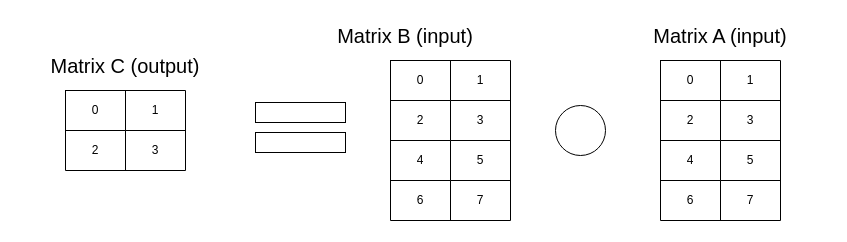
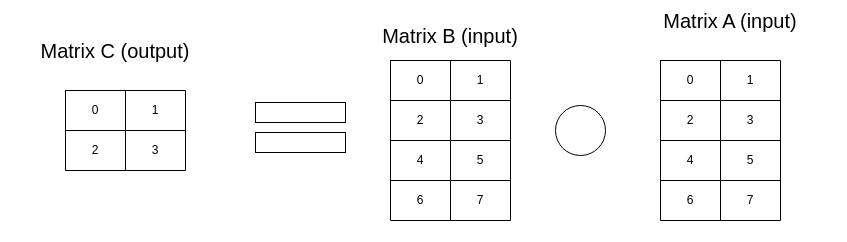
- <mxCell id="17" value="&lt;font style=&quot;font-size: 20px;&quot;&gt;Matrix B (input)&lt;br&gt;&lt;/font&gt;" style="text;html=1;strokeColor=none;fillColor=none;align=center;verticalAlign=middle;whiteSpace=wrap;rounded=0;" parent="1" vertex="1"><mxGeometry x="300" y="20" width="210" height="30" as="geometry" /></mxCell>
+ <mxCell id="17" value="&lt;font style=&quot;font-size: 20px;&quot;&gt;Matrix B (input)&lt;br&gt;&lt;/font&gt;" style="text;html=1;strokeColor=none;fillColor=none;align=center;verticalAlign=middle;whiteSpace=wrap;rounded=0;" parent="1" vertex="1"><mxGeometry x="345" y="20" width="210" height="30" as="geometry" /></mxCell>
- <mxCell id="16" value="&lt;font style=&quot;font-size: 20px;&quot;&gt;Matrix A (input)&lt;br&gt;&lt;/font&gt;" style="text;html=1;strokeColor=none;fillColor=none;align=center;verticalAlign=middle;whiteSpace=wrap;rounded=0;" parent="1" vertex="1"><mxGeometry x="615" y="20" width="210" height="30" as="geometry" /></mxCell>
+ <mxCell id="16" value="&lt;font style=&quot;font-size: 20px;&quot;&gt;Matrix A (input)&lt;br&gt;&lt;/font&gt;" style="text;html=1;strokeColor=none;fillColor=none;align=center;verticalAlign=middle;whiteSpace=wrap;rounded=0;" parent="1" vertex="1"><mxGeometry x="625" y="5" width="210" height="30" as="geometry" /></mxCell>
- <mxCell id="15" value="&lt;font style=&quot;font-size: 20px;&quot;&gt;Matrix C (output)&lt;br&gt;&lt;/font&gt;" style="text;html=1;strokeColor=none;fillColor=none;align=center;verticalAlign=middle;whiteSpace=wrap;rounded=0;" parent="1" vertex="1"><mxGeometry x="20" y="50" width="210" height="30" as="geometry" /></mxCell>
+ <mxCell id="15" value="&lt;font style=&quot;font-size: 20px;&quot;&gt;Matrix C (output)&lt;br&gt;&lt;/font&gt;" style="text;html=1;strokeColor=none;fillColor=none;align=center;verticalAlign=middle;whiteSpace=wrap;rounded=0;" parent="1" vertex="1"><mxGeometry x="10" y="35" width="210" height="30" as="geometry" /></mxCell>
